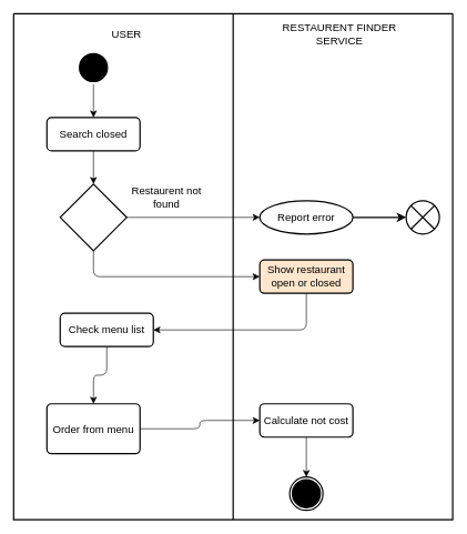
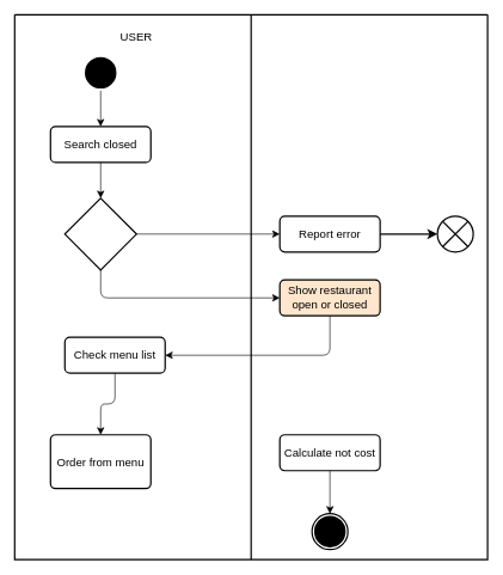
- <mxCell id="24" value="&lt;span style=&quot;color: rgb(0 , 0 , 0) ; font-size: 16px&quot;&gt;RESTAURENT FINDER&lt;br&gt;SERVICE&lt;br&gt;&lt;/span&gt;" style="text;html=1;strokeColor=none;fillColor=none;align=center;verticalAlign=middle;whiteSpace=wrap;rounded=0;" parent="2" vertex="1"><mxGeometry x="390" width="200" height="60" as="geometry" /></mxCell>
- <mxCell id="8" value="&lt;span style=&quot;color: rgb(0 , 0 , 0) ; font-size: 16px&quot;&gt;Restaurent not found&lt;/span&gt;" style="text;html=1;strokeColor=none;fillColor=none;align=center;verticalAlign=middle;whiteSpace=wrap;rounded=0;" parent="2" vertex="1"><mxGeometry x="170" y="246" width="120" height="60" as="geometry" /></mxCell>
- <mxCell id="13" value="&lt;font style=&quot;font-size: 16px&quot; color=&quot;#000000&quot;&gt;Report error&lt;/font&gt;" style="ellipse;whiteSpace=wrap;html=1;absoluteArcSize=1;arcSize=14;strokeWidth=2;strokeColor=#000000;" parent="2" vertex="1"><mxGeometry x="370" y="281" width="140" height="50" as="geometry" /></mxCell>
+ <mxCell id="13" value="&lt;font style=&quot;font-size: 16px&quot; color=&quot;#000000&quot;&gt;Report error&lt;/font&gt;" style="rounded=1;whiteSpace=wrap;html=1;absoluteArcSize=1;arcSize=14;strokeWidth=2;strokeColor=#000000;" parent="2" vertex="1"><mxGeometry x="370" y="281" width="140" height="50" as="geometry" /></mxCell>
- <mxCell id="21" style="edgeStyle=orthogonalEdgeStyle;rounded=1;orthogonalLoop=1;jettySize=auto;html=1;exitX=1;exitY=0.5;exitDx=0;exitDy=0;entryX=0;entryY=0.5;entryDx=0;entryDy=0;endArrow=classic;endFill=1;endSize=8;strokeColor=#000000;" parent="2" source="10" target="15" edge="1"><mxGeometry relative="1" as="geometry" /></mxCell>
